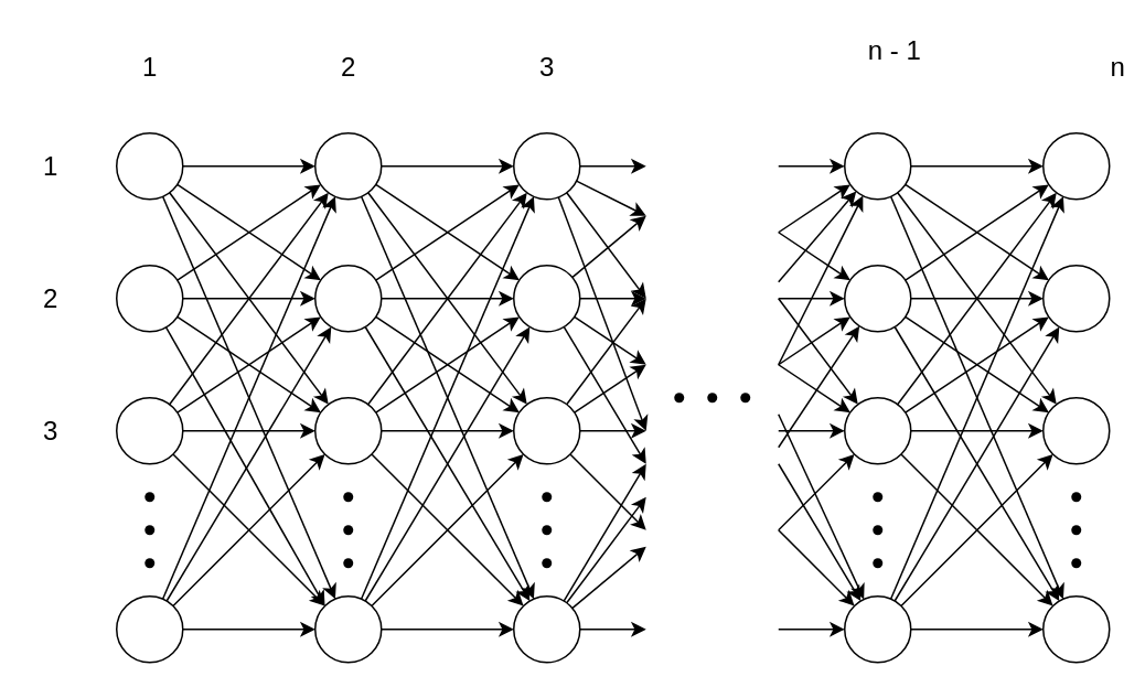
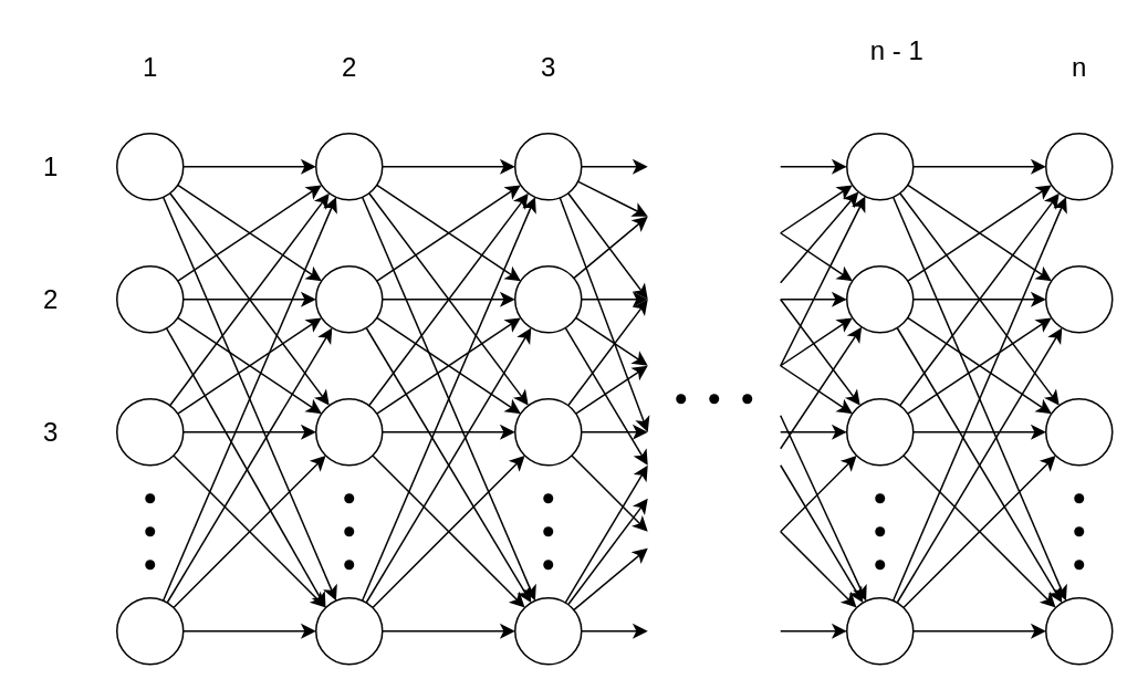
- <mxCell id="127" value="n" style="text;html=1;align=center;verticalAlign=middle;resizable=0;points=[];autosize=1;strokeColor=none;fillColor=none;fontSize=16;" vertex="1" parent="1"><mxGeometry x="665" y="30" width="20" height="20" as="geometry" /></mxCell>
+ <mxCell id="127" value="n" style="text;html=1;align=center;verticalAlign=middle;resizable=0;points=[];autosize=1;strokeColor=none;fillColor=none;fontSize=16;" vertex="1" parent="1"><mxGeometry x="640" y="30" width="20" height="20" as="geometry" /></mxCell>
